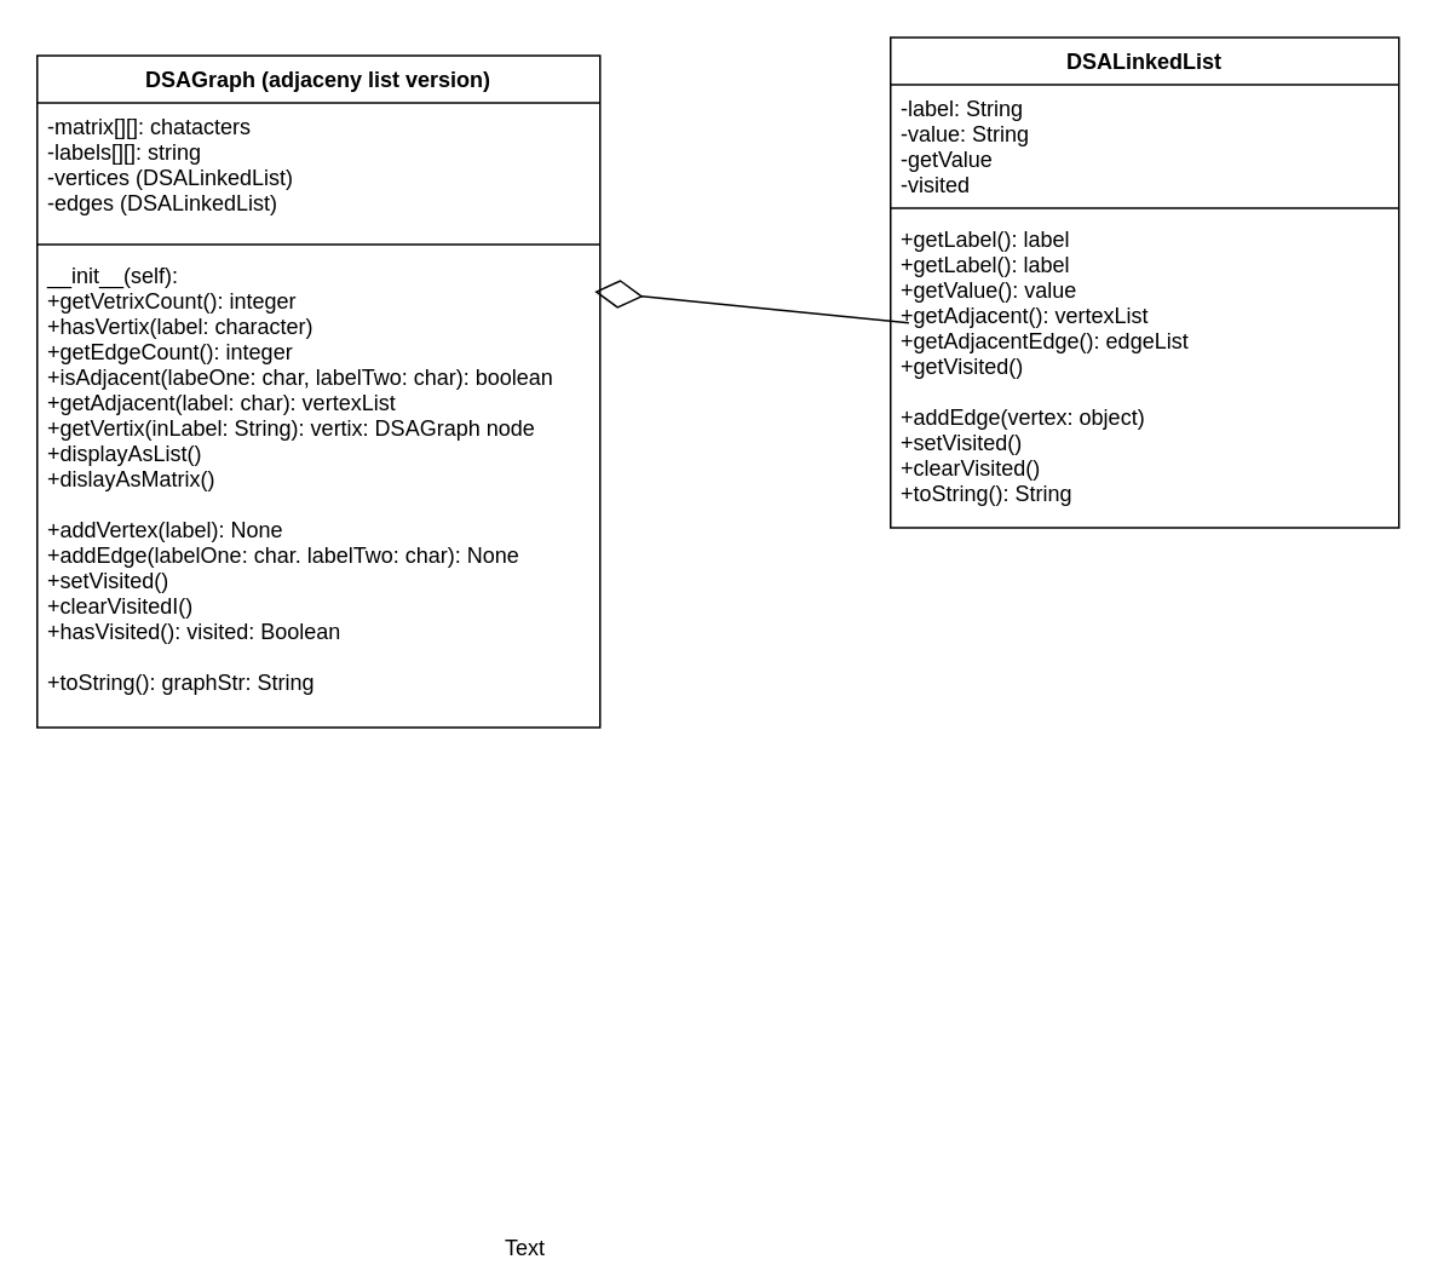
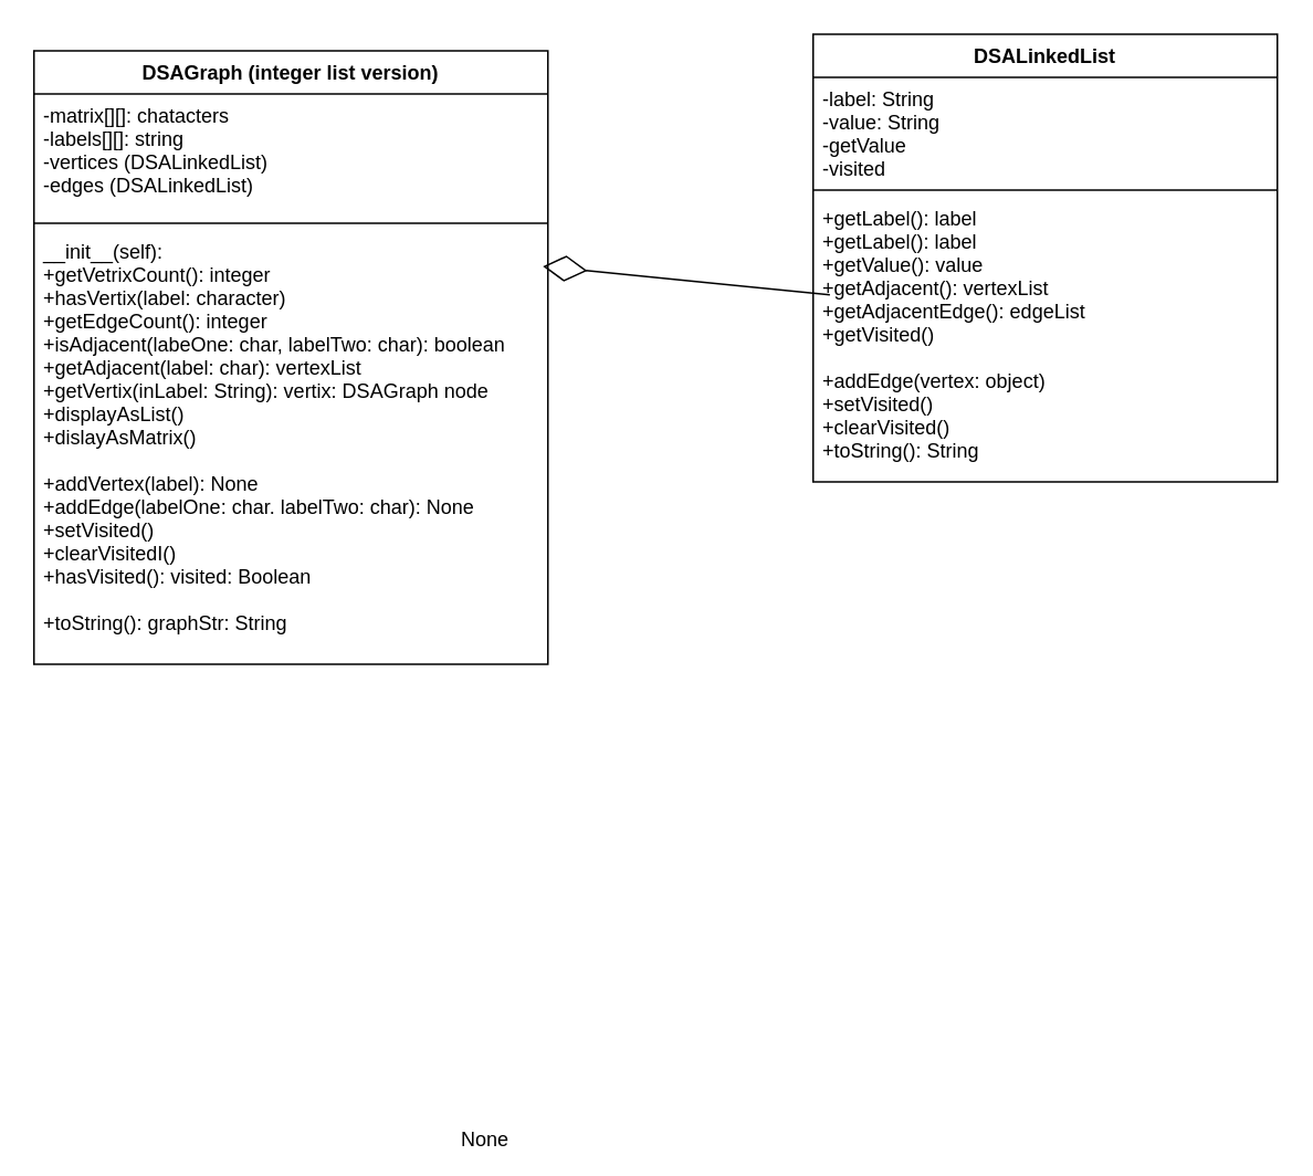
- <mxCell id="2" value="DSAGraph (adjaceny list version)" style="swimlane;fontStyle=1;align=center;verticalAlign=top;childLayout=stackLayout;horizontal=1;startSize=26;horizontalStack=0;resizeParent=1;resizeParentMax=0;resizeLast=0;collapsible=1;marginBottom=0;" parent="1" vertex="1"><mxGeometry x="20" y="30" width="310" height="370" as="geometry" /></mxCell>
+ <mxCell id="2" value="DSAGraph (integer list version)" style="swimlane;fontStyle=1;align=center;verticalAlign=top;childLayout=stackLayout;horizontal=1;startSize=26;horizontalStack=0;resizeParent=1;resizeParentMax=0;resizeLast=0;collapsible=1;marginBottom=0;" parent="1" vertex="1"><mxGeometry x="20" y="30" width="310" height="370" as="geometry" /></mxCell>
- <mxCell id="11" value="Text" style="text;html=1;resizable=0;points=[];autosize=1;align=left;verticalAlign=top;spacingTop=-4;" parent="1" vertex="1"><mxGeometry x="276" y="677" width="40" height="10" as="geometry" /></mxCell>
+ <mxCell id="11" value="None" style="text;html=1;resizable=0;points=[];autosize=1;align=left;verticalAlign=top;spacingTop=-4;" parent="1" vertex="1"><mxGeometry x="276" y="677" width="40" height="10" as="geometry" /></mxCell>
